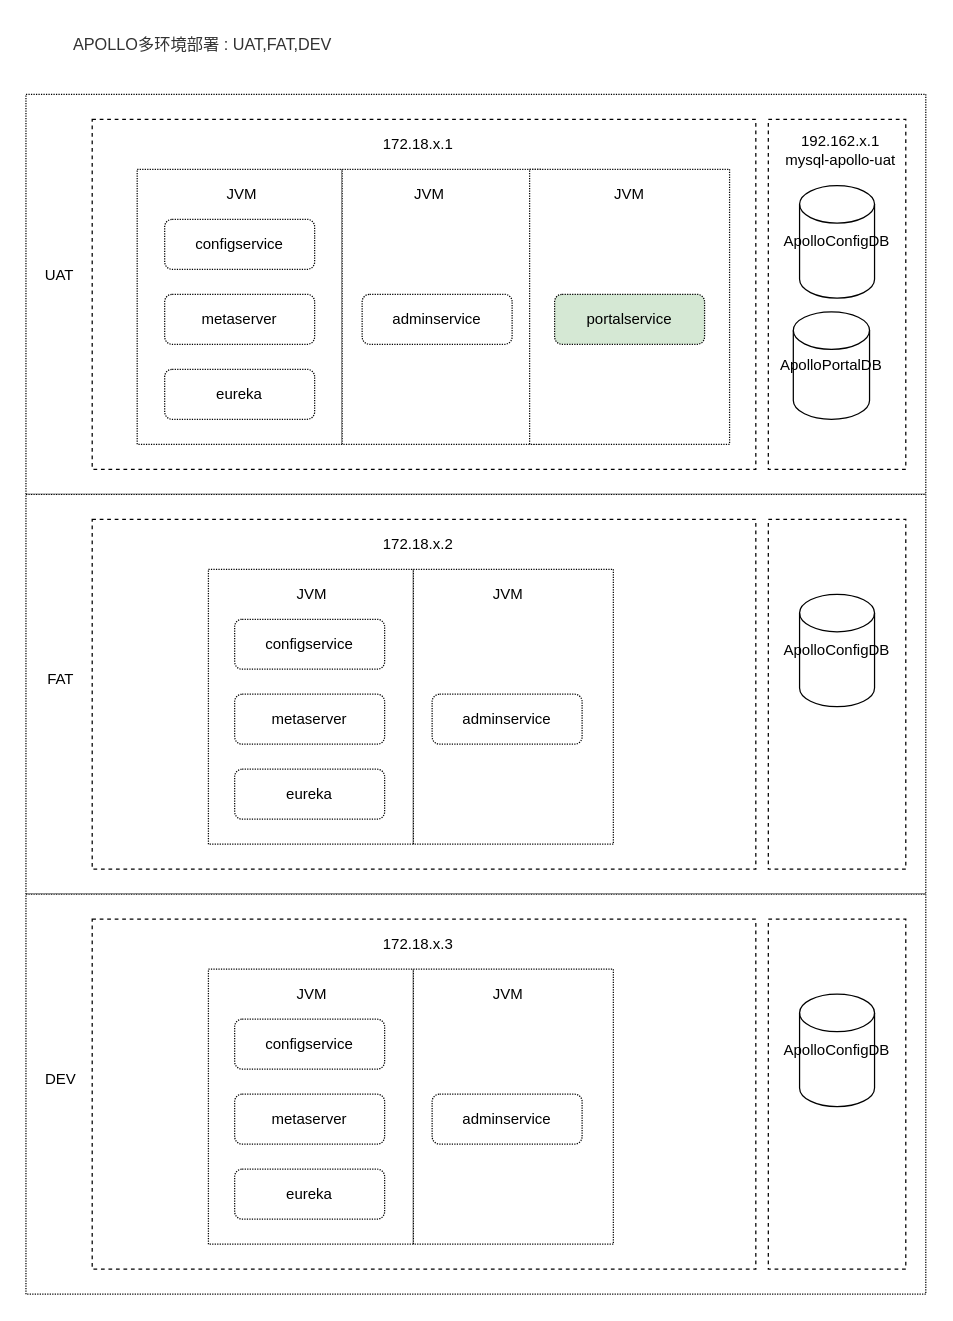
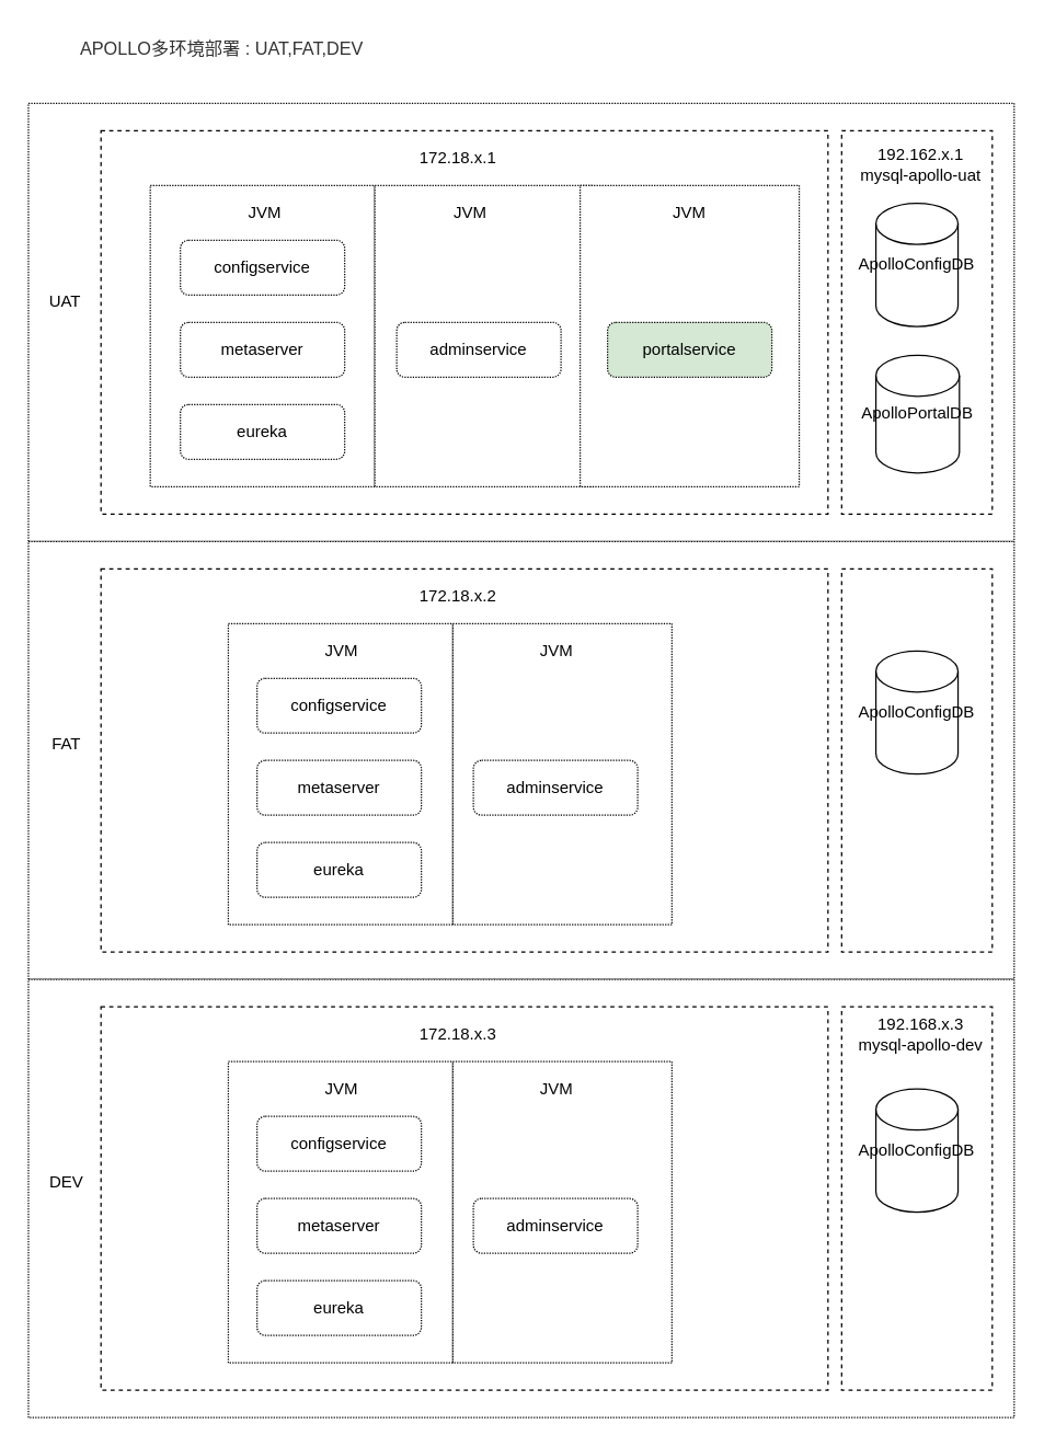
- <mxCell id="20" value="ApolloPortalDB" style="shape=cylinder2;whiteSpace=wrap;html=1;boundedLbl=1;backgroundOutline=1;size=15;" parent="2" vertex="1"><mxGeometry x="614" y="174" width="61" height="86" as="geometry" /></mxCell>
+ <mxCell id="20" value="ApolloPortalDB" style="shape=cylinder2;whiteSpace=wrap;html=1;boundedLbl=1;backgroundOutline=1;size=15;" parent="2" vertex="1"><mxGeometry x="619" y="184" width="61" height="86" as="geometry" /></mxCell>
+ <mxCell id="50" value="192.168.x.3&lt;br&gt;mysql-apollo-dev" style="text;html=1;strokeColor=none;fillColor=none;align=center;verticalAlign=middle;whiteSpace=wrap;rounded=0;dashed=1;dashPattern=1 1;" vertex="1" parent="1"><mxGeometry x="624" y="745" width="96" height="20" as="geometry" /></mxCell>
